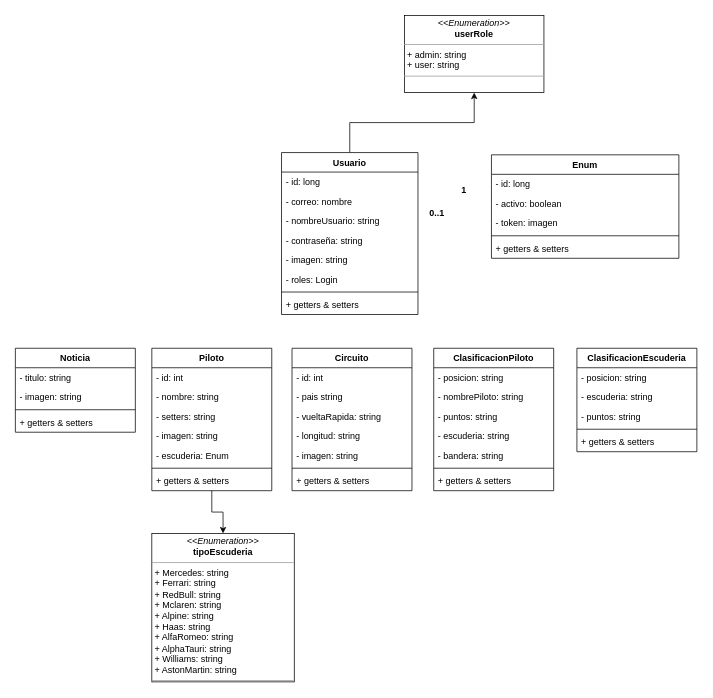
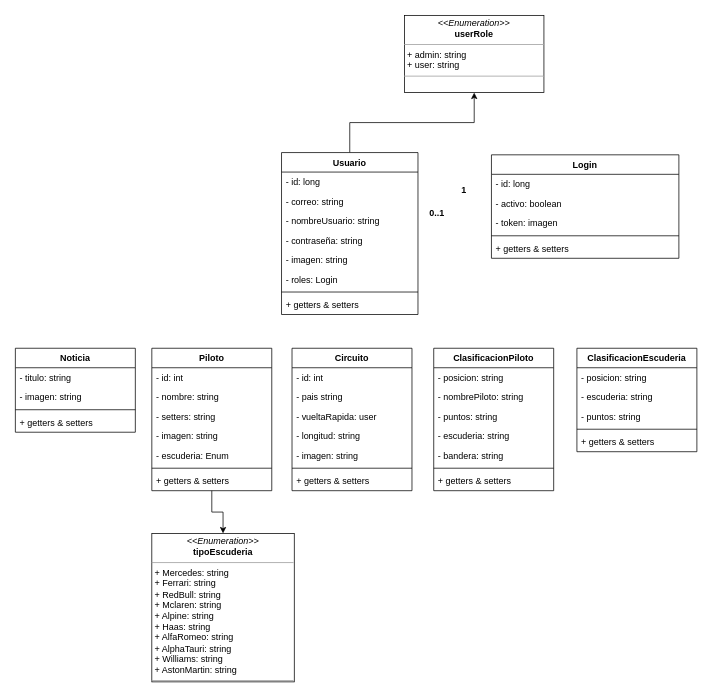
- <mxCell id="2" value="Enum" style="swimlane;fontStyle=1;align=center;verticalAlign=top;childLayout=stackLayout;horizontal=1;startSize=26;horizontalStack=0;resizeParent=1;resizeParentMax=0;resizeLast=0;collapsible=1;marginBottom=0;" parent="1" vertex="1"><mxGeometry x="655" y="206" width="250" height="138" as="geometry" /></mxCell>
+ <mxCell id="2" value="Login" style="swimlane;fontStyle=1;align=center;verticalAlign=top;childLayout=stackLayout;horizontal=1;startSize=26;horizontalStack=0;resizeParent=1;resizeParentMax=0;resizeLast=0;collapsible=1;marginBottom=0;" parent="1" vertex="1"><mxGeometry x="655" y="206" width="250" height="138" as="geometry" /></mxCell>
- <mxCell id="11" value="- correo: nombre" style="text;strokeColor=none;fillColor=none;align=left;verticalAlign=top;spacingLeft=4;spacingRight=4;overflow=hidden;rotatable=0;points=[[0,0.5],[1,0.5]];portConstraint=eastwest;" parent="9" vertex="1"><mxGeometry y="52" width="182" height="26" as="geometry" /></mxCell>
+ <mxCell id="11" value="- correo: string" style="text;strokeColor=none;fillColor=none;align=left;verticalAlign=top;spacingLeft=4;spacingRight=4;overflow=hidden;rotatable=0;points=[[0,0.5],[1,0.5]];portConstraint=eastwest;" parent="9" vertex="1"><mxGeometry y="52" width="182" height="26" as="geometry" /></mxCell>
- <mxCell id="21" value="- vueltaRapida: string" style="text;strokeColor=none;fillColor=none;align=left;verticalAlign=top;spacingLeft=4;spacingRight=4;overflow=hidden;rotatable=0;points=[[0,0.5],[1,0.5]];portConstraint=eastwest;" parent="18" vertex="1"><mxGeometry y="78" width="160" height="26" as="geometry" /></mxCell>
+ <mxCell id="21" value="- vueltaRapida: user" style="text;strokeColor=none;fillColor=none;align=left;verticalAlign=top;spacingLeft=4;spacingRight=4;overflow=hidden;rotatable=0;points=[[0,0.5],[1,0.5]];portConstraint=eastwest;" parent="18" vertex="1"><mxGeometry y="78" width="160" height="26" as="geometry" /></mxCell>
